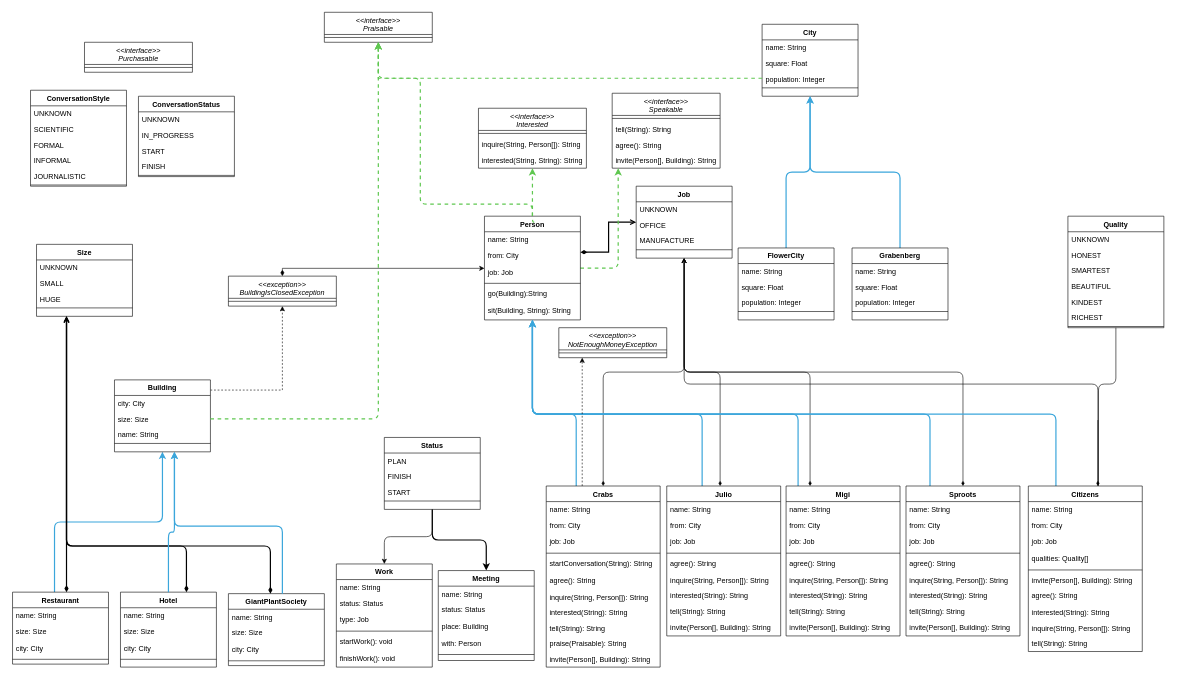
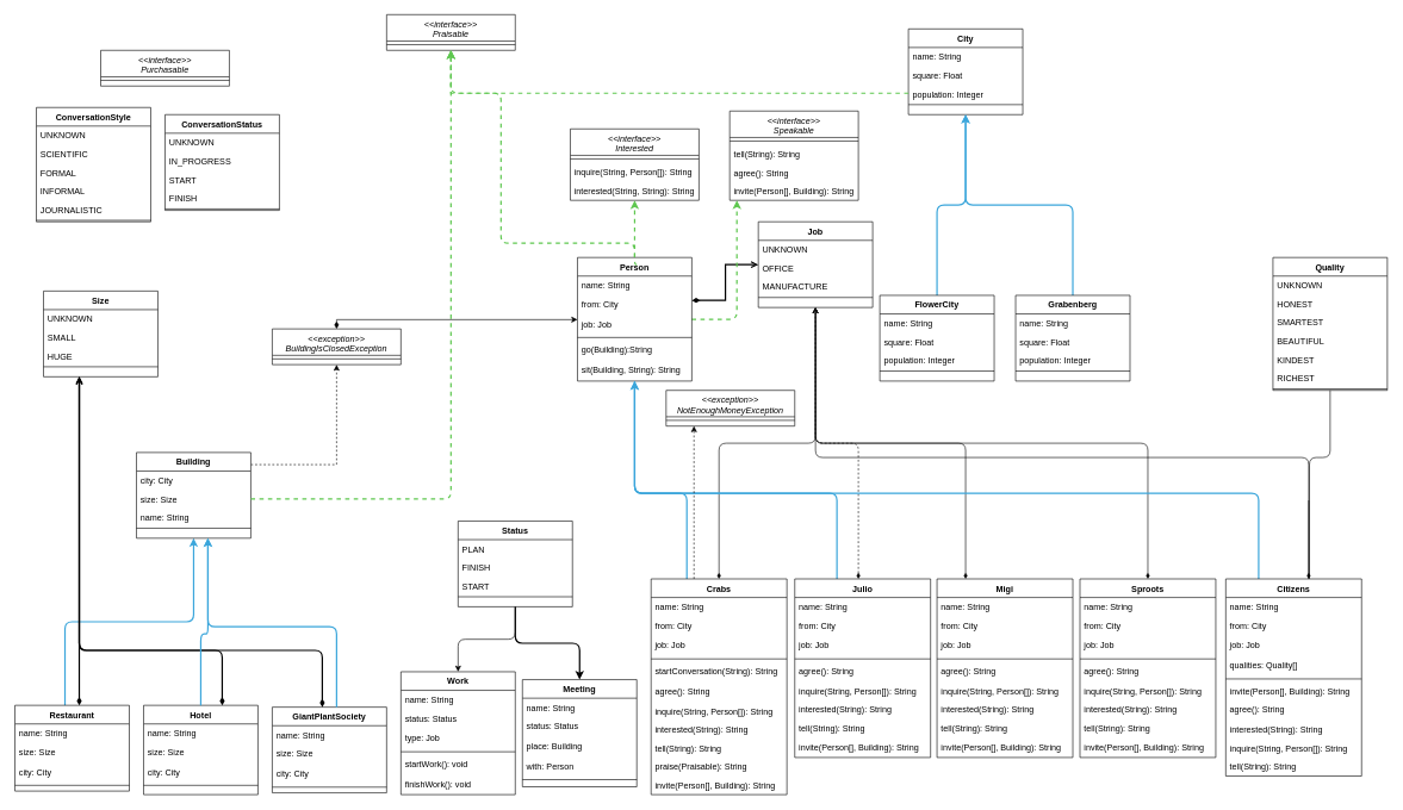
- <mxCell id="98" style="edgeStyle=orthogonalEdgeStyle;rounded=1;orthogonalLoop=1;jettySize=auto;html=1;endArrow=open;endFill=0;startArrow=diamondThin;startFill=1;" parent="1" source="100" target="30" edge="1"><mxGeometry relative="1" as="geometry"><Array as="points"><mxPoint x="1200" y="620" /><mxPoint x="1140" y="620" /></Array></mxGeometry></mxCell>
+ <mxCell id="98" style="edgeStyle=orthogonalEdgeStyle;rounded=1;orthogonalLoop=1;jettySize=auto;html=1;endArrow=open;endFill=0;startArrow=diamondThin;startFill=1;dashed=1;" parent="1" source="100" target="30" edge="1"><mxGeometry relative="1" as="geometry"><Array as="points"><mxPoint x="1200" y="620" /><mxPoint x="1140" y="620" /></Array></mxGeometry></mxCell>
- <mxCell id="111" style="edgeStyle=orthogonalEdgeStyle;rounded=1;orthogonalLoop=1;jettySize=auto;html=1;fillColor=#dae8fc;strokeColor=#3BA6DB;strokeWidth=2;" parent="1" source="112" target="77" edge="1"><mxGeometry relative="1" as="geometry"><Array as="points"><mxPoint x="1330" y="690" /><mxPoint x="887" y="690" /></Array></mxGeometry></mxCell>
- <mxCell id="123" style="edgeStyle=orthogonalEdgeStyle;rounded=1;orthogonalLoop=1;jettySize=auto;html=1;fillColor=#dae8fc;strokeColor=#3BA6DB;strokeWidth=2;" parent="1" source="124" target="77" edge="1"><mxGeometry relative="1" as="geometry"><Array as="points"><mxPoint x="1550" y="690" /><mxPoint x="887" y="690" /></Array></mxGeometry></mxCell>
